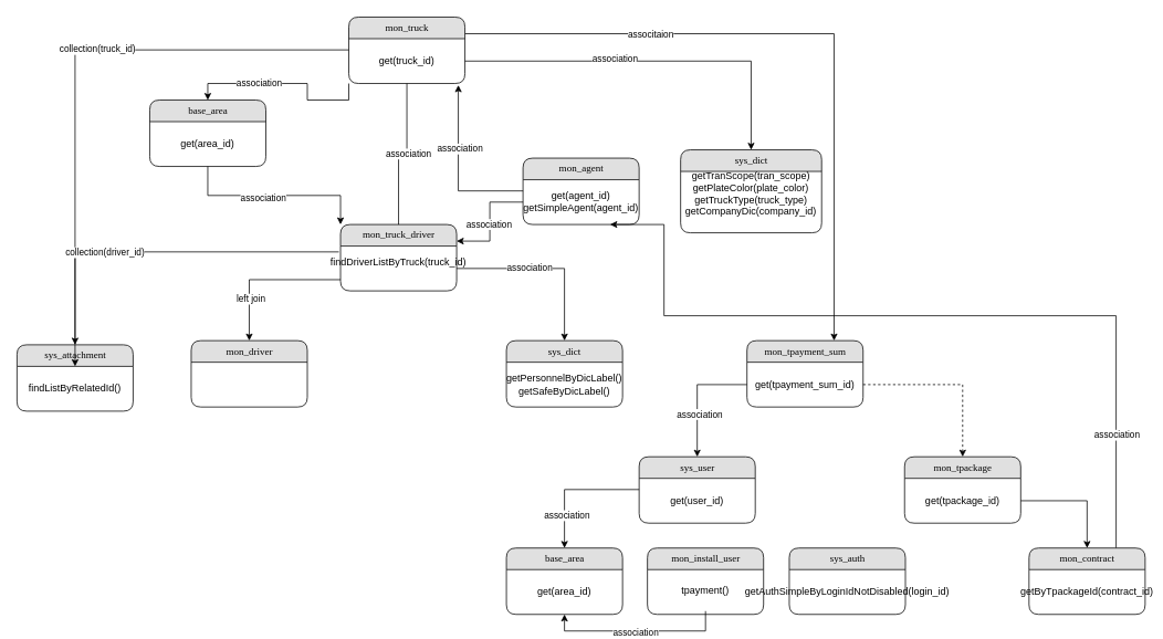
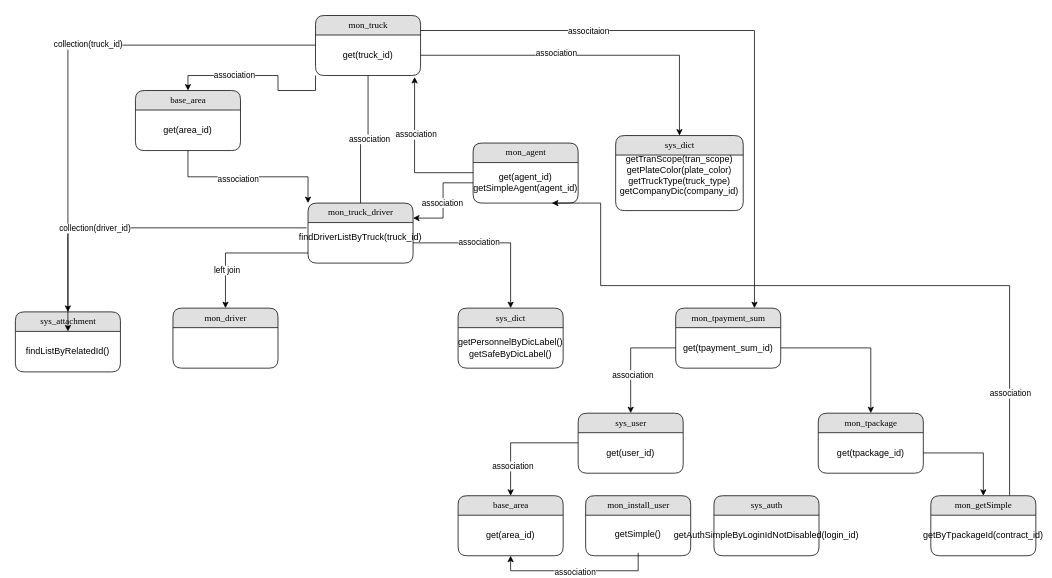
- <mxCell id="62" style="edgeStyle=orthogonalEdgeStyle;rounded=0;orthogonalLoop=1;jettySize=auto;html=1;exitX=1;exitY=0.5;exitDx=0;exitDy=0;dashed=1;" edge="1" parent="1" source="41" target="56"><mxGeometry relative="1" as="geometry" /></mxCell>
+ <mxCell id="62" style="edgeStyle=orthogonalEdgeStyle;rounded=0;orthogonalLoop=1;jettySize=auto;html=1;exitX=1;exitY=0.5;exitDx=0;exitDy=0;" edge="1" parent="1" source="41" target="56"><mxGeometry relative="1" as="geometry" /></mxCell>
- <mxCell id="60" value="mon_contract" style="swimlane;html=1;fontStyle=0;childLayout=stackLayout;horizontal=1;startSize=26;fillColor=#e0e0e0;horizontalStack=0;resizeParent=1;resizeLast=0;collapsible=1;marginBottom=0;swimlaneFillColor=#ffffff;align=center;rounded=1;shadow=0;comic=0;labelBackgroundColor=none;strokeWidth=1;fontFamily=Verdana;fontSize=12" vertex="1" parent="1"><mxGeometry x="1240" y="660" width="140" height="80" as="geometry" /></mxCell>
+ <mxCell id="60" value="mon_getSimple" style="swimlane;html=1;fontStyle=0;childLayout=stackLayout;horizontal=1;startSize=26;fillColor=#e0e0e0;horizontalStack=0;resizeParent=1;resizeLast=0;collapsible=1;marginBottom=0;swimlaneFillColor=#ffffff;align=center;rounded=1;shadow=0;comic=0;labelBackgroundColor=none;strokeWidth=1;fontFamily=Verdana;fontSize=12" vertex="1" parent="1"><mxGeometry x="1240" y="660" width="140" height="80" as="geometry" /></mxCell>
- <mxCell id="47" value="&lt;span style=&quot;background-color: initial;&quot;&gt;tpayment()&lt;br&gt;&lt;/span&gt;" style="text;strokeColor=none;align=center;fillColor=none;html=1;verticalAlign=middle;whiteSpace=wrap;rounded=0;" vertex="1" parent="46"><mxGeometry y="26" width="140" height="50" as="geometry" /></mxCell>
+ <mxCell id="47" value="&lt;span style=&quot;background-color: initial;&quot;&gt;getSimple()&lt;br&gt;&lt;/span&gt;" style="text;strokeColor=none;align=center;fillColor=none;html=1;verticalAlign=middle;whiteSpace=wrap;rounded=0;" vertex="1" parent="46"><mxGeometry y="26" width="140" height="50" as="geometry" /></mxCell>
